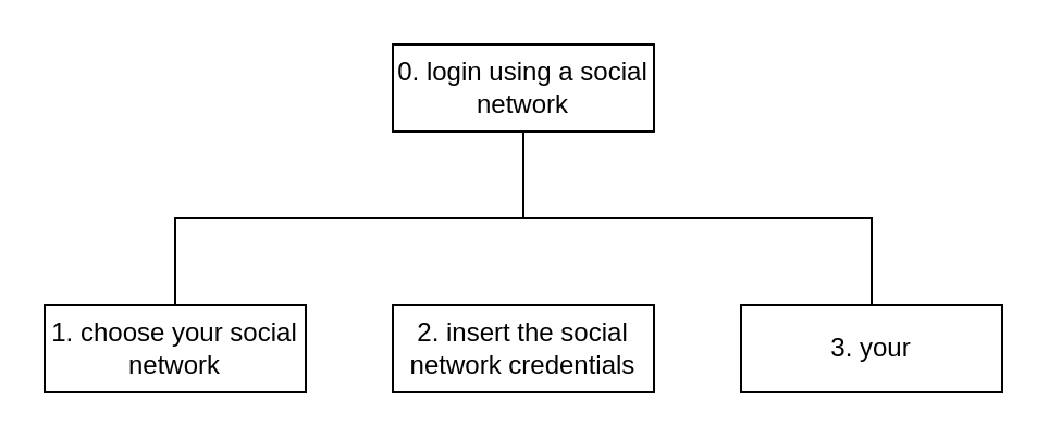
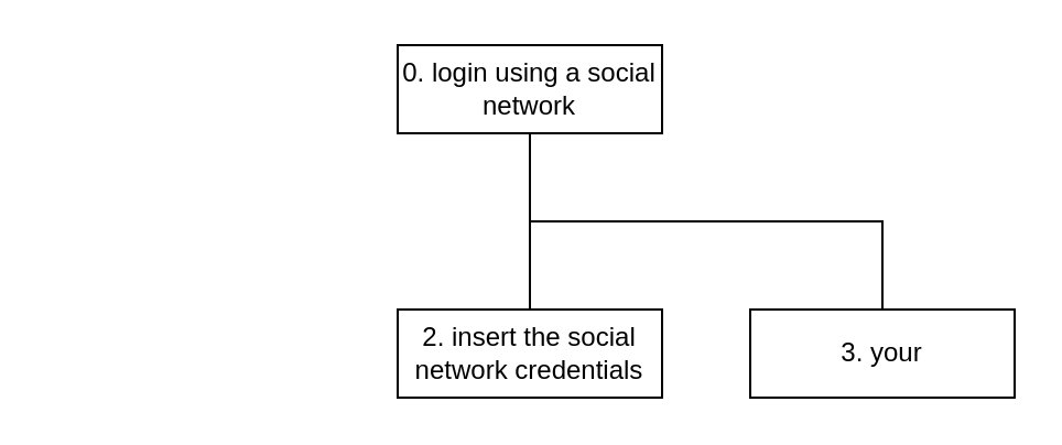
- <mxCell id="6" value="" style="endArrow=none;html=1;rounded=0;exitX=0.5;exitY=0;exitDx=0;exitDy=0;entryX=0.5;entryY=1;entryDx=0;entryDy=0;edgeStyle=orthogonalEdgeStyle;" parent="1" source="3" target="2" edge="1"><mxGeometry width="50" height="50" relative="1" as="geometry"><mxPoint x="-300" y="130" as="sourcePoint" /><mxPoint x="-250" y="80" as="targetPoint" /></mxGeometry></mxCell>
+ <mxCell id="7" value="" style="endArrow=none;html=1;rounded=0;entryX=0.5;entryY=1;entryDx=0;entryDy=0;exitX=0.5;exitY=0;exitDx=0;exitDy=0;edgeStyle=orthogonalEdgeStyle;" parent="1" source="4" target="2" edge="1"><mxGeometry width="50" height="50" relative="1" as="geometry"><mxPoint x="150" y="170" as="sourcePoint" /><mxPoint x="200" y="120" as="targetPoint" /></mxGeometry></mxCell>
- <mxCell id="3" value="1. choose your social network" style="rounded=0;whiteSpace=wrap;html=1;" parent="1" vertex="1"><mxGeometry x="20" y="140" width="120" height="40" as="geometry" /></mxCell>
